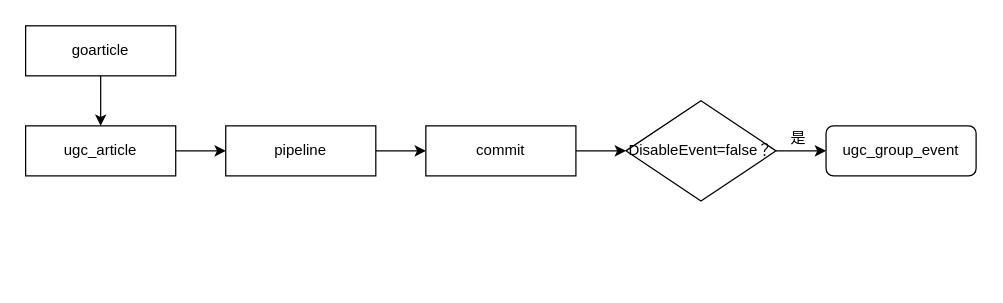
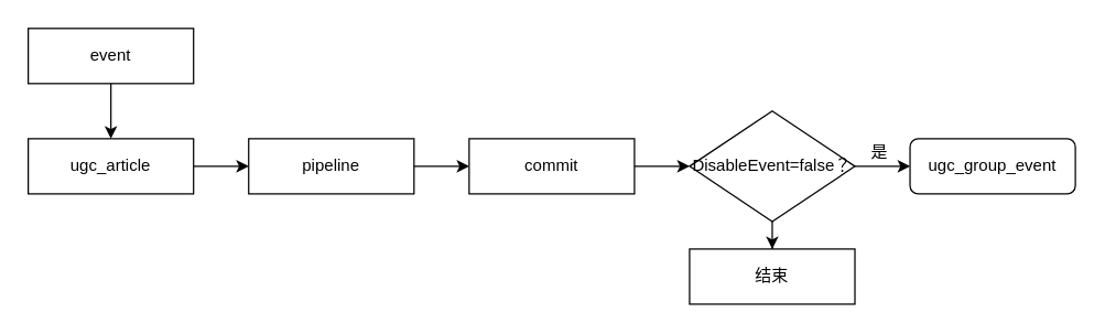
- <mxCell id="3" value="goarticle" style="rounded=0;whiteSpace=wrap;html=1;" vertex="1" parent="1"><mxGeometry x="20" y="20" width="120" height="40" as="geometry" /></mxCell>
+ <mxCell id="3" value="event" style="rounded=0;whiteSpace=wrap;html=1;" vertex="1" parent="1"><mxGeometry x="20" y="20" width="120" height="40" as="geometry" /></mxCell>
+ <mxCell id="12" style="edgeStyle=orthogonalEdgeStyle;rounded=0;orthogonalLoop=1;jettySize=auto;html=1;entryX=0.5;entryY=0;entryDx=0;entryDy=0;" edge="1" parent="1" source="13" target="15"><mxGeometry relative="1" as="geometry" /></mxCell>
+ <mxCell id="15" value="结束" style="rounded=0;whiteSpace=wrap;html=1;" vertex="1" parent="1"><mxGeometry x="500" y="180" width="120" height="40" as="geometry" /></mxCell>
